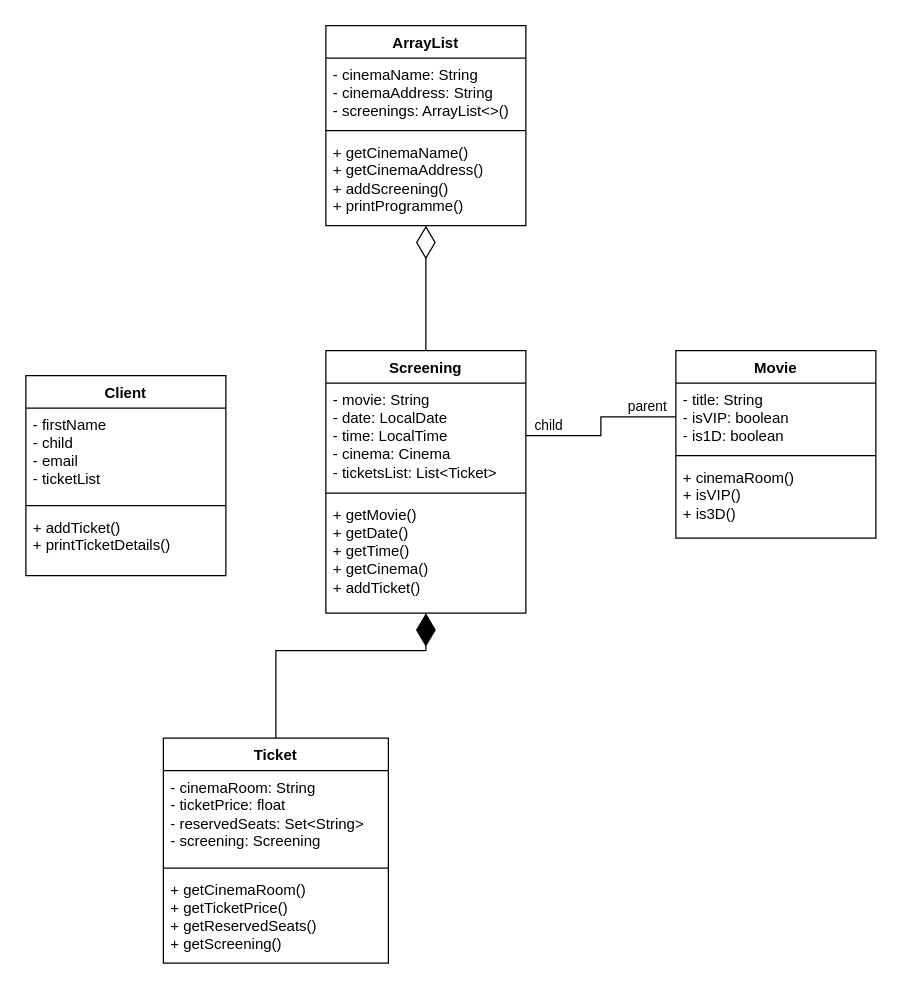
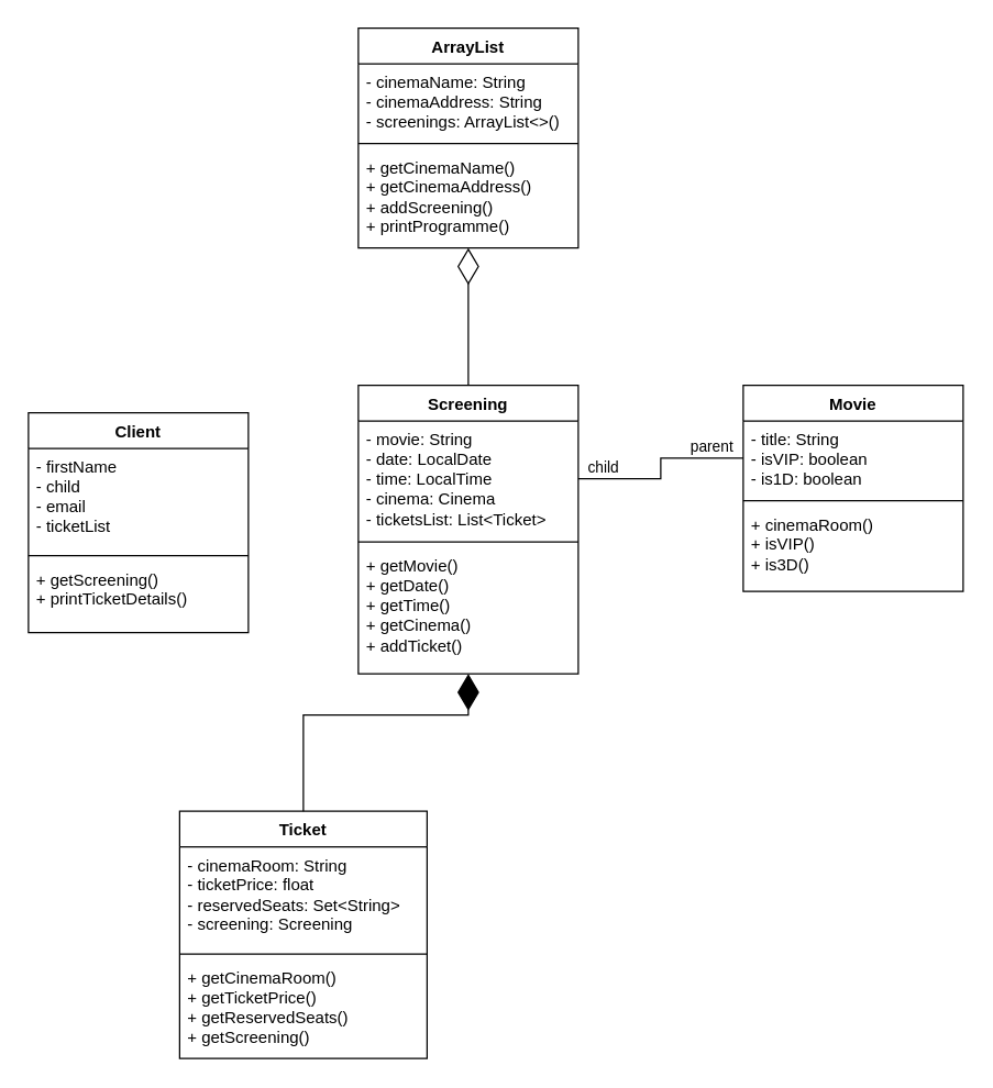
- <mxCell id="13" value="+ addTicket()&lt;br&gt;+ printTicketDetails()" style="text;strokeColor=none;fillColor=none;align=left;verticalAlign=top;spacingLeft=4;spacingRight=4;overflow=hidden;rotatable=0;points=[[0,0.5],[1,0.5]];portConstraint=eastwest;whiteSpace=wrap;html=1;" parent="10" vertex="1"><mxGeometry y="108" width="160" height="52" as="geometry" /></mxCell>
+ <mxCell id="13" value="+ getScreening()&lt;br&gt;+ printTicketDetails()" style="text;strokeColor=none;fillColor=none;align=left;verticalAlign=top;spacingLeft=4;spacingRight=4;overflow=hidden;rotatable=0;points=[[0,0.5],[1,0.5]];portConstraint=eastwest;whiteSpace=wrap;html=1;" parent="10" vertex="1"><mxGeometry y="108" width="160" height="52" as="geometry" /></mxCell>
